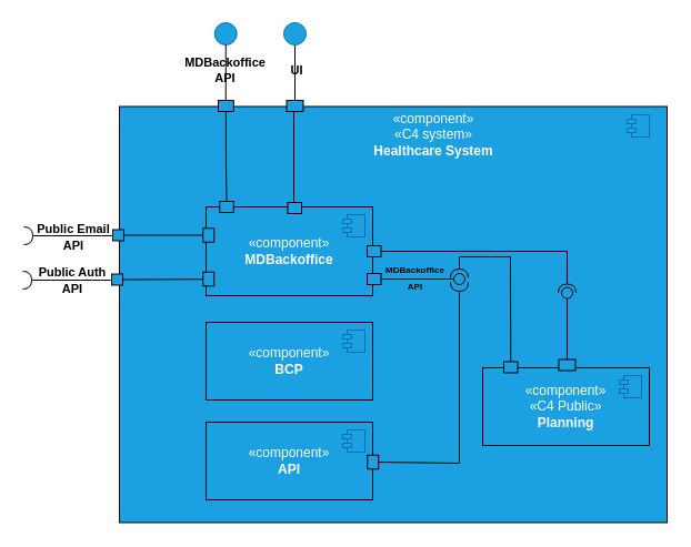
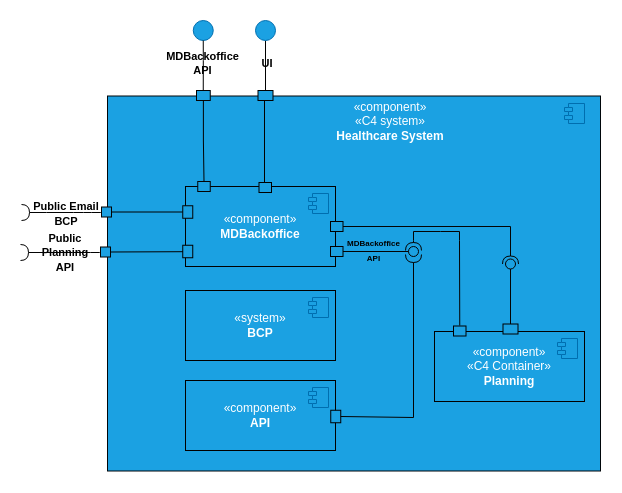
- <mxCell id="39" value="&lt;b&gt;&lt;font style=&quot;font-size: 11px;&quot;&gt;Public Email&lt;/font&gt;&lt;/b&gt;&lt;div&gt;&lt;b&gt;&lt;font style=&quot;font-size: 11px;&quot;&gt;API&lt;/font&gt;&lt;/b&gt;&lt;/div&gt;" style="text;html=1;align=center;verticalAlign=middle;whiteSpace=wrap;rounded=0;" parent="1" vertex="1"><mxGeometry x="29" y="198" width="74" height="30" as="geometry" /></mxCell>
+ <mxCell id="39" value="&lt;b&gt;&lt;font style=&quot;font-size: 11px;&quot;&gt;Public Email&lt;/font&gt;&lt;/b&gt;&lt;div&gt;&lt;b&gt;&lt;font style=&quot;font-size: 11px;&quot;&gt;BCP&lt;/font&gt;&lt;/b&gt;&lt;/div&gt;" style="text;html=1;align=center;verticalAlign=middle;whiteSpace=wrap;rounded=0;" parent="1" vertex="1"><mxGeometry x="29" y="198" width="74" height="30" as="geometry" /></mxCell>
- <mxCell id="43" value="&lt;b&gt;&lt;font style=&quot;font-size: 11px;&quot;&gt;Public Auth&lt;/font&gt;&lt;/b&gt;&lt;div&gt;&lt;b&gt;&lt;font style=&quot;font-size: 11px;&quot;&gt;API&lt;/font&gt;&lt;/b&gt;&lt;/div&gt;" style="text;html=1;align=center;verticalAlign=middle;whiteSpace=wrap;rounded=0;" parent="1" vertex="1"><mxGeometry x="27" y="228" width="76" height="47" as="geometry" /></mxCell>
+ <mxCell id="43" value="&lt;b&gt;&lt;font style=&quot;font-size: 11px;&quot;&gt;Public Planning&lt;/font&gt;&lt;/b&gt;&lt;div&gt;&lt;b&gt;&lt;font style=&quot;font-size: 11px;&quot;&gt;API&lt;/font&gt;&lt;/b&gt;&lt;/div&gt;" style="text;html=1;align=center;verticalAlign=middle;whiteSpace=wrap;rounded=0;" parent="1" vertex="1"><mxGeometry x="27" y="228" width="76" height="47" as="geometry" /></mxCell>
- <mxCell id="31" value="«component»&lt;br&gt;&lt;b&gt;BCP&lt;/b&gt;" style="html=1;dropTarget=0;whiteSpace=wrap;fillColor=#1ba1e2;fontColor=#ffffff;strokeColor=#000000;" parent="1" vertex="1"><mxGeometry x="185" y="290" width="150" height="70" as="geometry" /></mxCell>
+ <mxCell id="31" value="«system»&lt;br&gt;&lt;b&gt;BCP&lt;/b&gt;" style="html=1;dropTarget=0;whiteSpace=wrap;fillColor=#1ba1e2;fontColor=#ffffff;strokeColor=#000000;" parent="1" vertex="1"><mxGeometry x="185" y="290" width="150" height="70" as="geometry" /></mxCell>
- <mxCell id="25" value="«component»&lt;div&gt;«C4 Public»&lt;br&gt;&lt;b&gt;Planning&lt;/b&gt;&lt;/div&gt;" style="html=1;dropTarget=0;whiteSpace=wrap;fillColor=#1ba1e2;fontColor=#ffffff;strokeColor=#000000;" parent="1" vertex="1"><mxGeometry x="434" y="331" width="150" height="70" as="geometry" /></mxCell>
+ <mxCell id="25" value="«component»&lt;div&gt;«C4 Container»&lt;br&gt;&lt;b&gt;Planning&lt;/b&gt;&lt;/div&gt;" style="html=1;dropTarget=0;whiteSpace=wrap;fillColor=#1ba1e2;fontColor=#ffffff;strokeColor=#000000;" parent="1" vertex="1"><mxGeometry x="434" y="331" width="150" height="70" as="geometry" /></mxCell>
